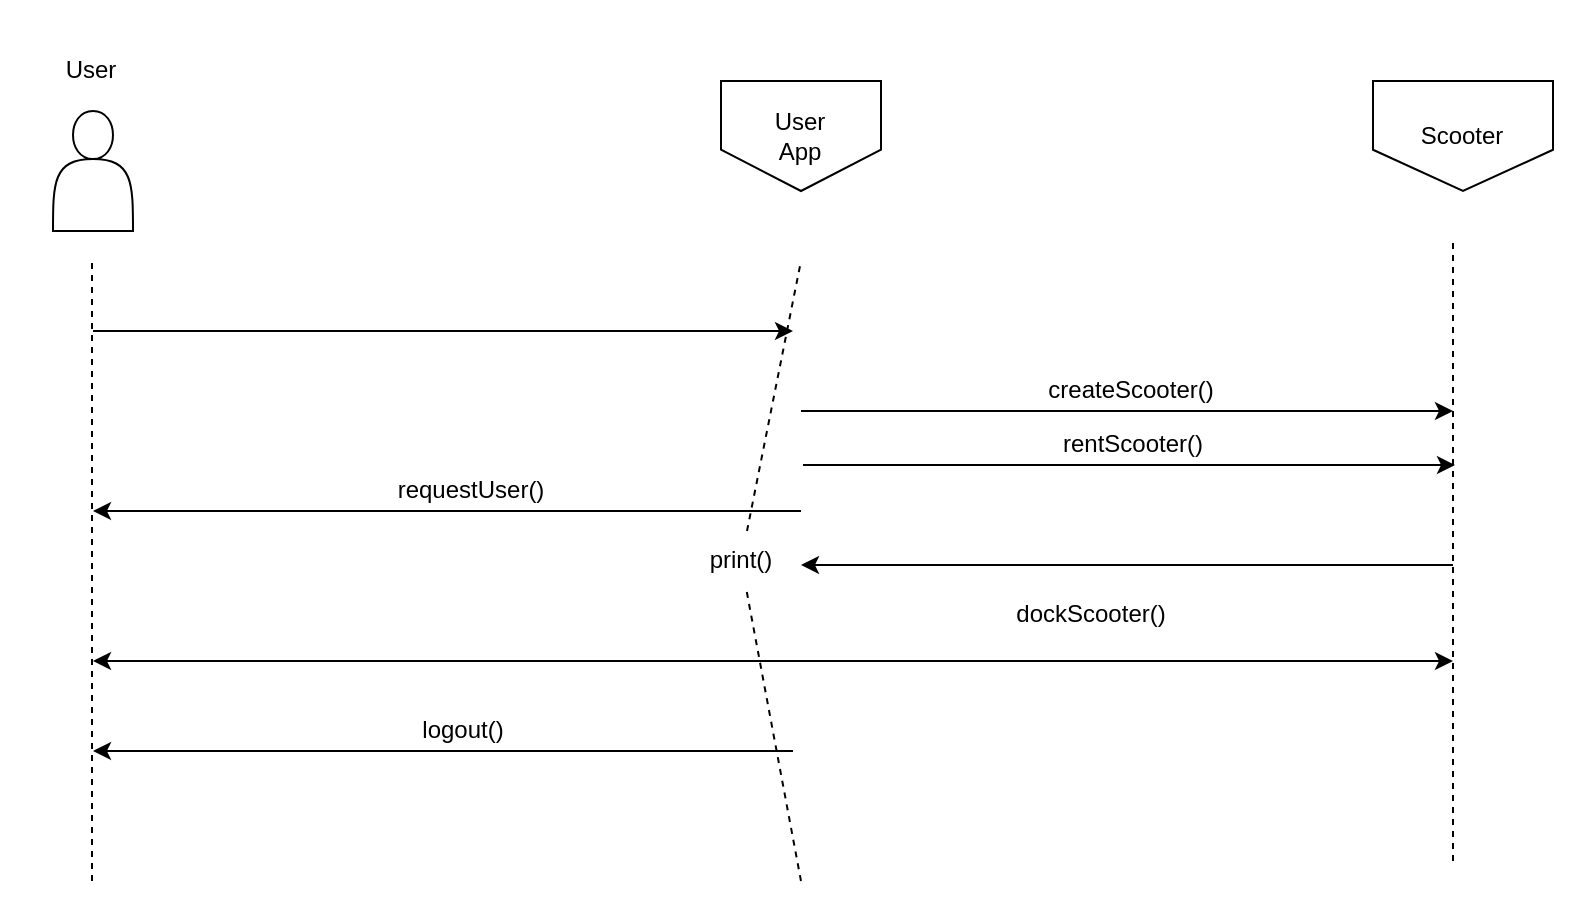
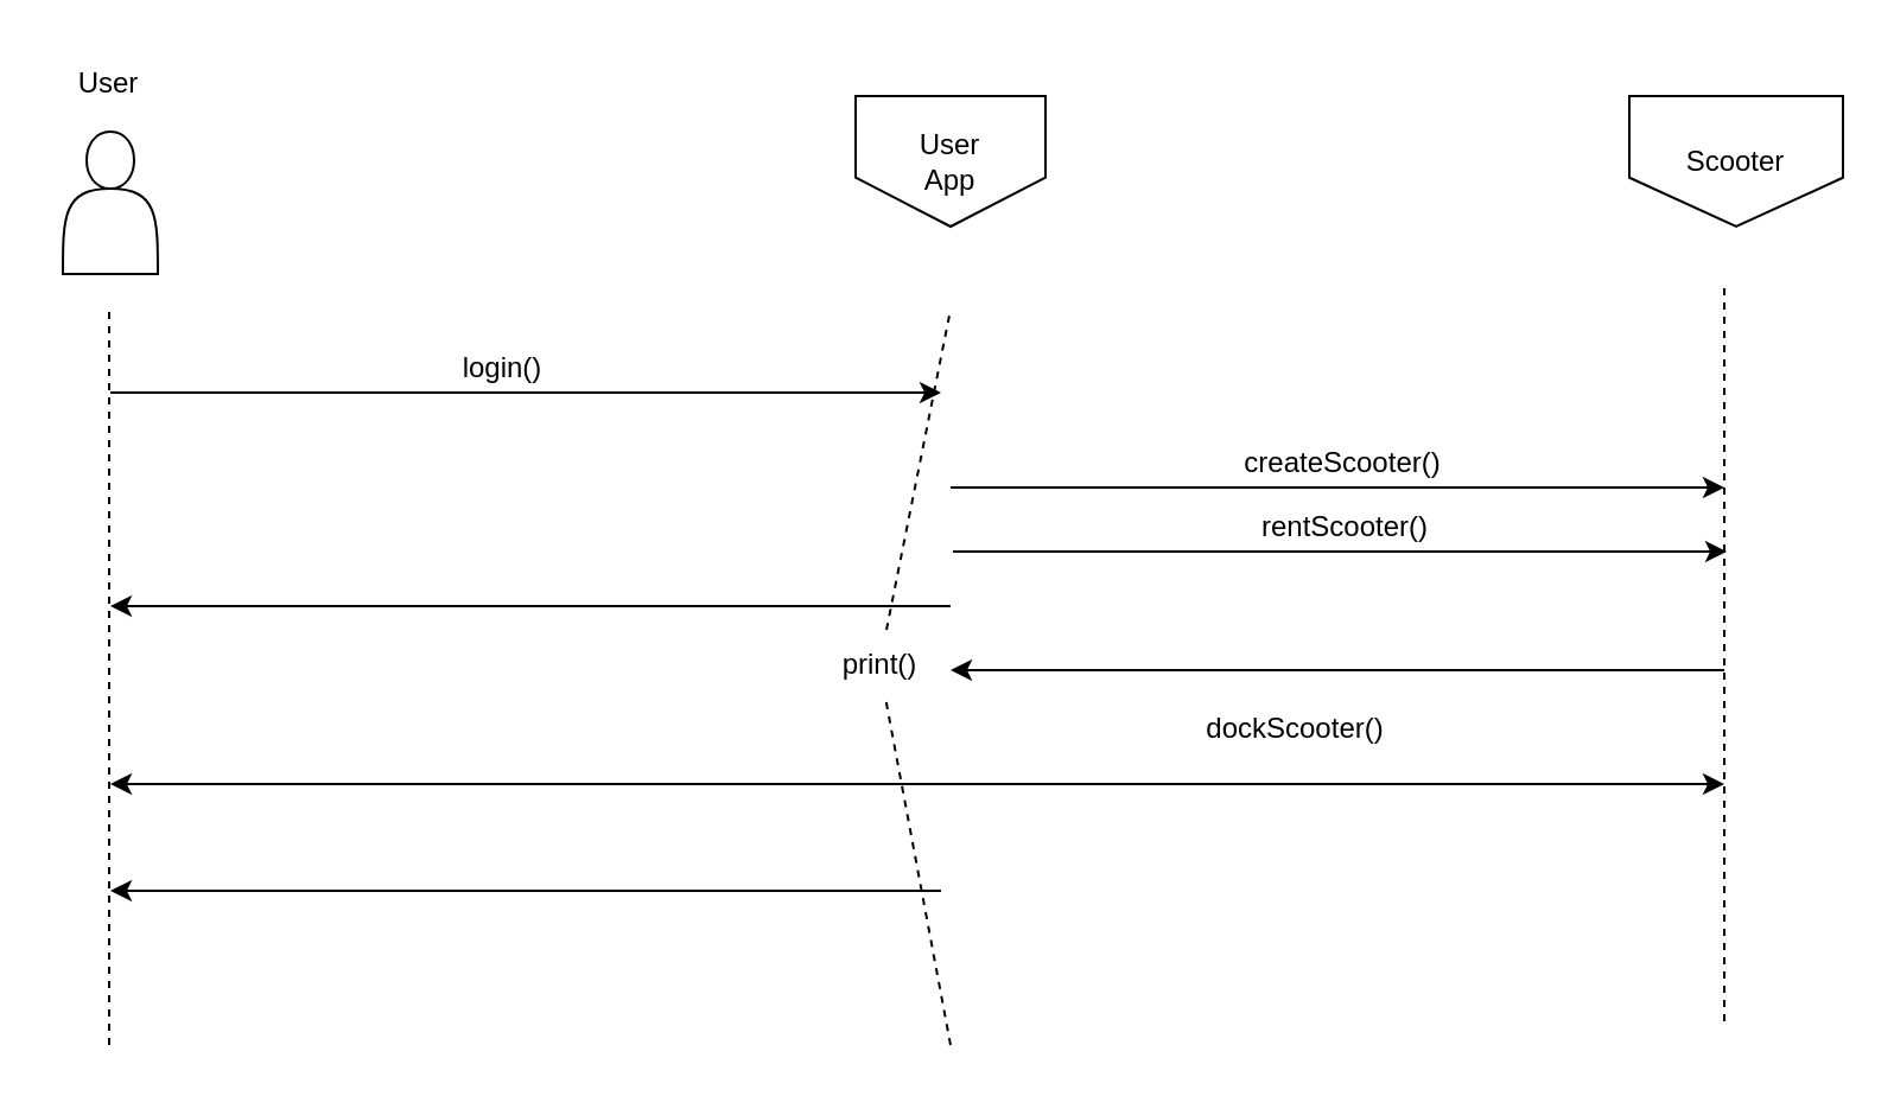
+ <mxCell id="10" value="login()" style="text;html=1;align=center;verticalAlign=middle;resizable=0;points=[];autosize=1;strokeColor=none;fillColor=none;" vertex="1" parent="1"><mxGeometry x="181" y="140" width="60" height="30" as="geometry" /></mxCell>
- <mxCell id="23" value="requestUser()" style="text;html=1;align=center;verticalAlign=middle;resizable=0;points=[];autosize=1;strokeColor=none;fillColor=none;" vertex="1" parent="1"><mxGeometry x="185" y="230" width="100" height="30" as="geometry" /></mxCell>
- <mxCell id="16" value="logout()" style="text;html=1;align=center;verticalAlign=middle;resizable=0;points=[];autosize=1;strokeColor=none;fillColor=none;" vertex="1" parent="1"><mxGeometry x="201" y="350" width="60" height="30" as="geometry" /></mxCell>
